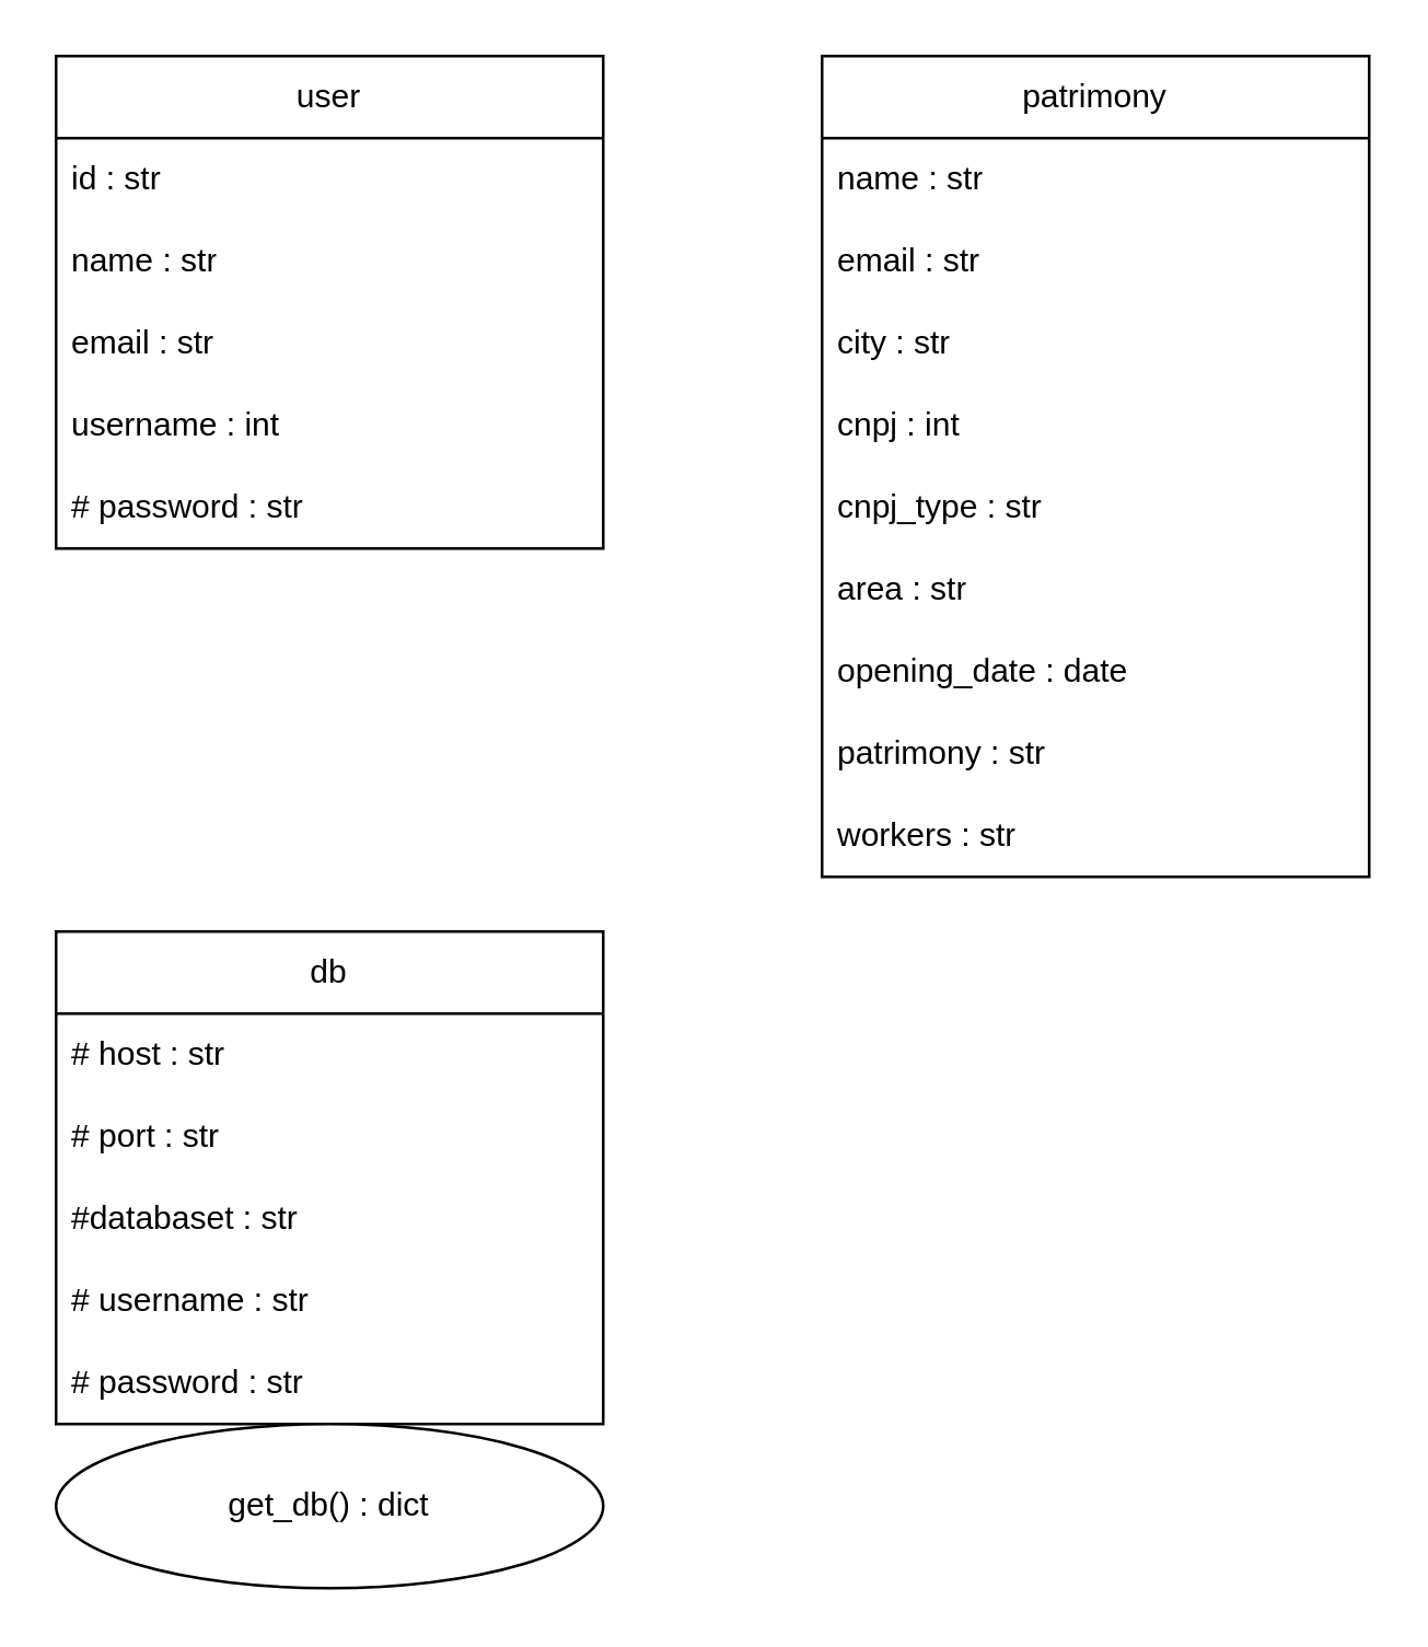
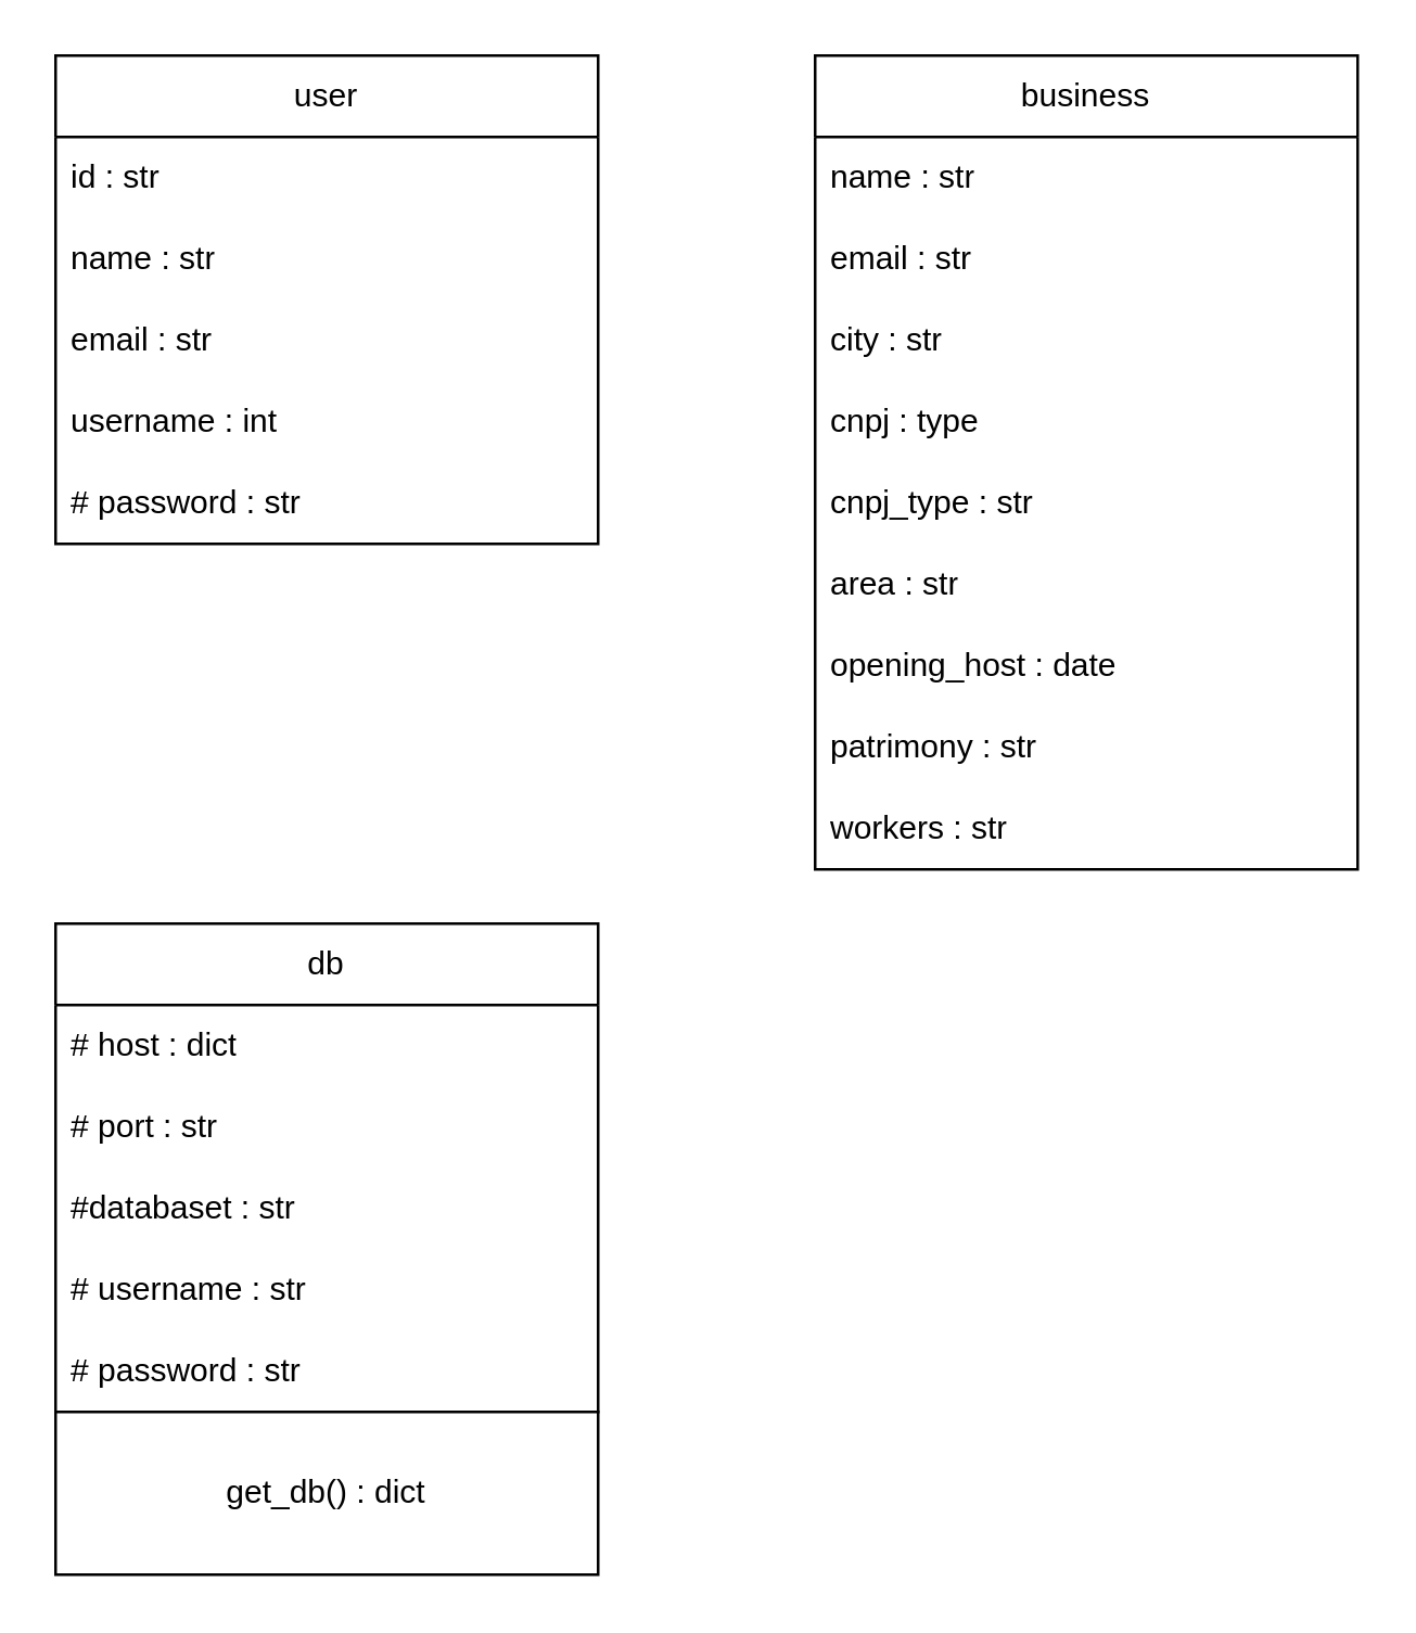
- <mxCell id="15" value="patrimony" style="swimlane;fontStyle=0;childLayout=stackLayout;horizontal=1;startSize=30;horizontalStack=0;resizeParent=1;resizeParentMax=0;resizeLast=0;collapsible=1;marginBottom=0;whiteSpace=wrap;html=1;" vertex="1" parent="1"><mxGeometry x="300" y="20" width="200" height="300" as="geometry" /></mxCell>
+ <mxCell id="15" value="business" style="swimlane;fontStyle=0;childLayout=stackLayout;horizontal=1;startSize=30;horizontalStack=0;resizeParent=1;resizeParentMax=0;resizeLast=0;collapsible=1;marginBottom=0;whiteSpace=wrap;html=1;" vertex="1" parent="1"><mxGeometry x="300" y="20" width="200" height="300" as="geometry" /></mxCell>
- <mxCell id="19" value="cnpj : int" style="text;strokeColor=none;fillColor=none;align=left;verticalAlign=middle;spacingLeft=4;spacingRight=4;overflow=hidden;points=[[0,0.5],[1,0.5]];portConstraint=eastwest;rotatable=0;whiteSpace=wrap;html=1;" vertex="1" parent="15"><mxGeometry y="120" width="200" height="30" as="geometry" /></mxCell>
+ <mxCell id="19" value="cnpj : type" style="text;strokeColor=none;fillColor=none;align=left;verticalAlign=middle;spacingLeft=4;spacingRight=4;overflow=hidden;points=[[0,0.5],[1,0.5]];portConstraint=eastwest;rotatable=0;whiteSpace=wrap;html=1;" vertex="1" parent="15"><mxGeometry y="120" width="200" height="30" as="geometry" /></mxCell>
- <mxCell id="22" value="opening_date : date" style="text;strokeColor=none;fillColor=none;align=left;verticalAlign=middle;spacingLeft=4;spacingRight=4;overflow=hidden;points=[[0,0.5],[1,0.5]];portConstraint=eastwest;rotatable=0;whiteSpace=wrap;html=1;" vertex="1" parent="15"><mxGeometry y="210" width="200" height="30" as="geometry" /></mxCell>
+ <mxCell id="22" value="opening_host : date" style="text;strokeColor=none;fillColor=none;align=left;verticalAlign=middle;spacingLeft=4;spacingRight=4;overflow=hidden;points=[[0,0.5],[1,0.5]];portConstraint=eastwest;rotatable=0;whiteSpace=wrap;html=1;" vertex="1" parent="15"><mxGeometry y="210" width="200" height="30" as="geometry" /></mxCell>
- <mxCell id="3" value="# host : str" style="text;strokeColor=none;fillColor=none;align=left;verticalAlign=middle;spacingLeft=4;spacingRight=4;overflow=hidden;points=[[0,0.5],[1,0.5]];portConstraint=eastwest;rotatable=0;whiteSpace=wrap;html=1;" vertex="1" parent="2"><mxGeometry y="30" width="200" height="30" as="geometry" /></mxCell>
+ <mxCell id="3" value="# host : dict" style="text;strokeColor=none;fillColor=none;align=left;verticalAlign=middle;spacingLeft=4;spacingRight=4;overflow=hidden;points=[[0,0.5],[1,0.5]];portConstraint=eastwest;rotatable=0;whiteSpace=wrap;html=1;" vertex="1" parent="2"><mxGeometry y="30" width="200" height="30" as="geometry" /></mxCell>
- <mxCell id="8" value="get_db() : dict" style="ellipse;whiteSpace=wrap;html=1;" vertex="1" parent="1"><mxGeometry x="20" y="520" width="200" height="60" as="geometry" /></mxCell>
+ <mxCell id="8" value="get_db() : dict" style="rounded=0;whiteSpace=wrap;html=1;" vertex="1" parent="1"><mxGeometry x="20" y="520" width="200" height="60" as="geometry" /></mxCell>
